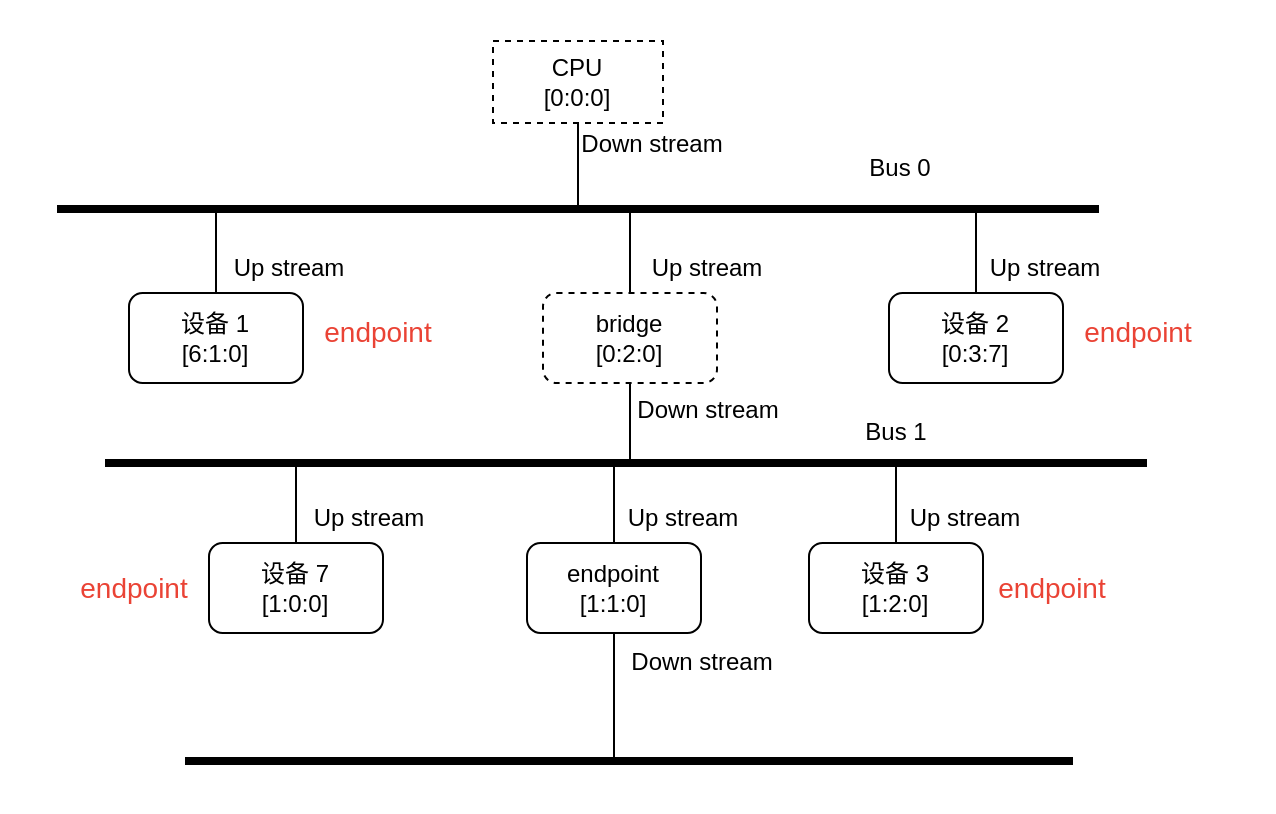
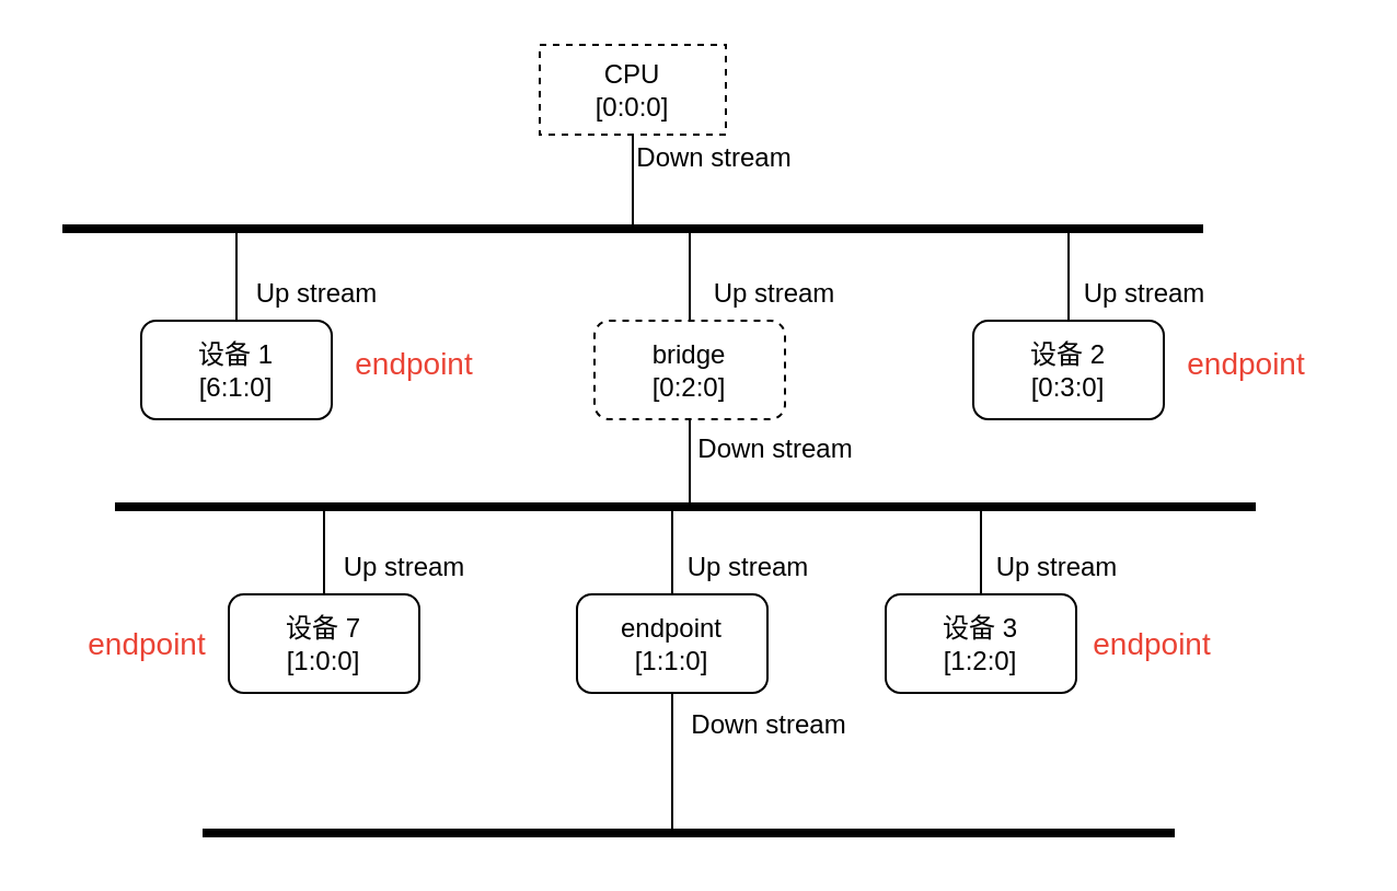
- <mxCell id="34" value="Bus 0" style="text;html=1;strokeColor=none;fillColor=none;align=center;verticalAlign=middle;whiteSpace=wrap;rounded=0;" parent="1" vertex="1"><mxGeometry x="430" y="74" width="40" height="20" as="geometry" /></mxCell>
- <mxCell id="5" value="设备 2&lt;br&gt;[0:3:7]" style="rounded=1;whiteSpace=wrap;html=1;" parent="1" vertex="1"><mxGeometry x="444" y="146" width="87" height="45" as="geometry" /></mxCell>
+ <mxCell id="5" value="设备 2&lt;br&gt;[0:3:0]" style="rounded=1;whiteSpace=wrap;html=1;" parent="1" vertex="1"><mxGeometry x="444" y="146" width="87" height="45" as="geometry" /></mxCell>
- <mxCell id="35" value="Bus 1" style="text;html=1;strokeColor=none;fillColor=none;align=center;verticalAlign=middle;whiteSpace=wrap;rounded=0;" parent="1" vertex="1"><mxGeometry x="427.5" y="206" width="40" height="20" as="geometry" /></mxCell>
